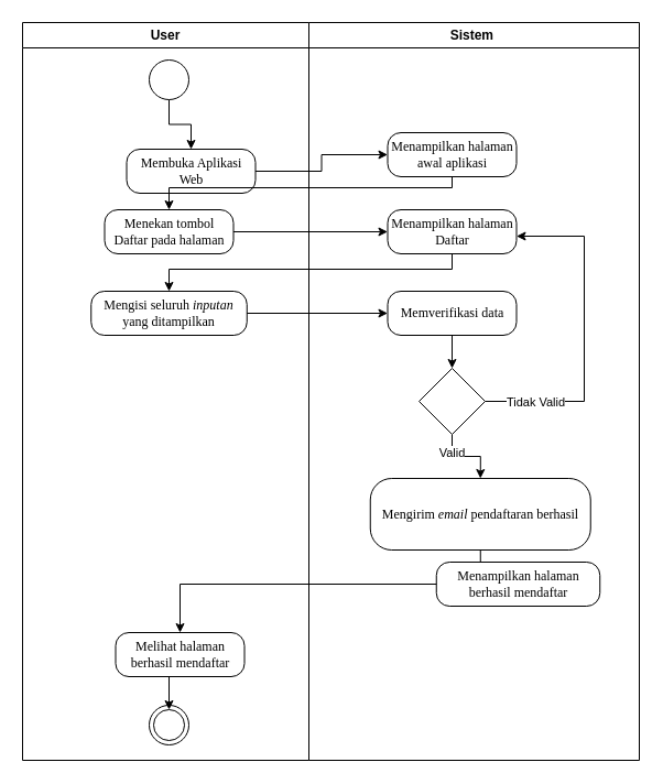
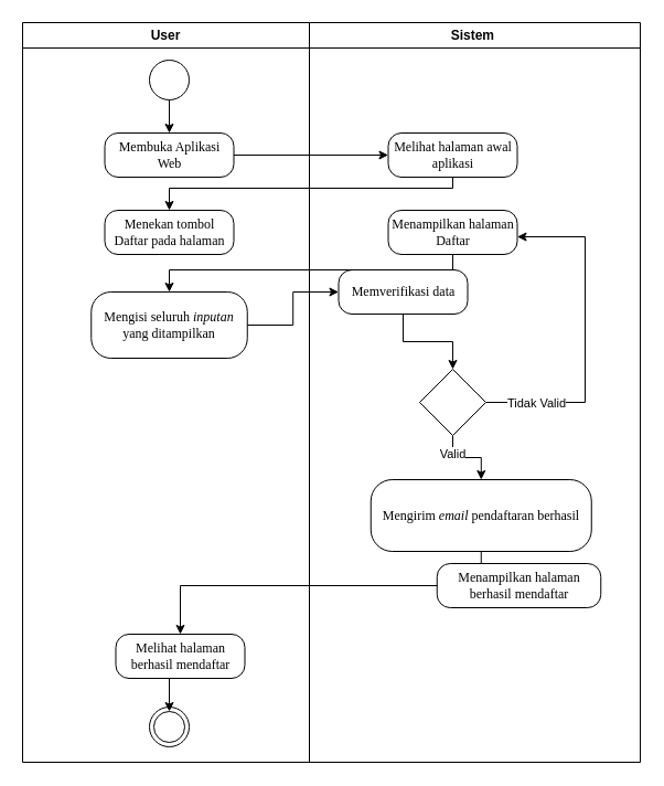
- <mxCell id="9" value="&lt;font style=&quot;font-size: 12px;&quot; face=&quot;Times New Roman&quot;&gt;Menampilkan halaman awal aplikasi&lt;/font&gt;" style="rounded=1;whiteSpace=wrap;html=1;arcSize=30;" parent="8" vertex="1"><mxGeometry x="71.5" y="100" width="117" height="40" as="geometry" /></mxCell>
+ <mxCell id="9" value="&lt;font style=&quot;font-size: 12px;&quot; face=&quot;Times New Roman&quot;&gt;Melihat halaman awal aplikasi&lt;/font&gt;" style="rounded=1;whiteSpace=wrap;html=1;arcSize=30;" parent="8" vertex="1"><mxGeometry x="71.5" y="100" width="117" height="40" as="geometry" /></mxCell>
- <mxCell id="5" value="&lt;font style=&quot;font-size: 12px;&quot; face=&quot;Times New Roman&quot;&gt;Membuka Aplikasi Web&lt;/font&gt;" style="rounded=1;whiteSpace=wrap;html=1;arcSize=30;" parent="2" vertex="1"><mxGeometry x="94.5" y="115" width="117" height="40" as="geometry" /></mxCell>
+ <mxCell id="5" value="&lt;font style=&quot;font-size: 12px;&quot; face=&quot;Times New Roman&quot;&gt;Membuka Aplikasi Web&lt;/font&gt;" style="rounded=1;whiteSpace=wrap;html=1;arcSize=30;" parent="2" vertex="1"><mxGeometry x="74.5" y="100" width="117" height="40" as="geometry" /></mxCell>
- <mxCell id="27" style="edgeStyle=orthogonalEdgeStyle;rounded=0;orthogonalLoop=1;jettySize=auto;html=1;exitX=1;exitY=0.5;exitDx=0;exitDy=0;" parent="1" source="6" target="10" edge="1"><mxGeometry relative="1" as="geometry" /></mxCell>
- <mxCell id="7" value="&lt;font face=&quot;Times New Roman&quot;&gt;Mengisi seluruh &lt;i&gt;inputan &lt;/i&gt;yang ditampilkan&lt;/font&gt;" style="rounded=1;whiteSpace=wrap;html=1;arcSize=30;" parent="2" vertex="1"><mxGeometry x="62.25" y="244" width="141.5" height="40" as="geometry" /></mxCell>
+ <mxCell id="7" value="&lt;font face=&quot;Times New Roman&quot;&gt;Mengisi seluruh &lt;i&gt;inputan &lt;/i&gt;yang ditampilkan&lt;/font&gt;" style="rounded=1;whiteSpace=wrap;html=1;arcSize=30;" parent="2" vertex="1"><mxGeometry x="62.25" y="244" width="141.5" height="60" as="geometry" /></mxCell>
- <mxCell id="16" value="&lt;font face=&quot;Times New Roman&quot;&gt;Memverifikasi data&lt;/font&gt;" style="rounded=1;whiteSpace=wrap;html=1;arcSize=30;" parent="1" vertex="1"><mxGeometry x="351.5" y="264" width="117" height="40" as="geometry" /></mxCell>
+ <mxCell id="16" value="&lt;font face=&quot;Times New Roman&quot;&gt;Memverifikasi data&lt;/font&gt;" style="rounded=1;whiteSpace=wrap;html=1;arcSize=30;" parent="1" vertex="1"><mxGeometry x="306.5" y="244" width="117" height="40" as="geometry" /></mxCell>
